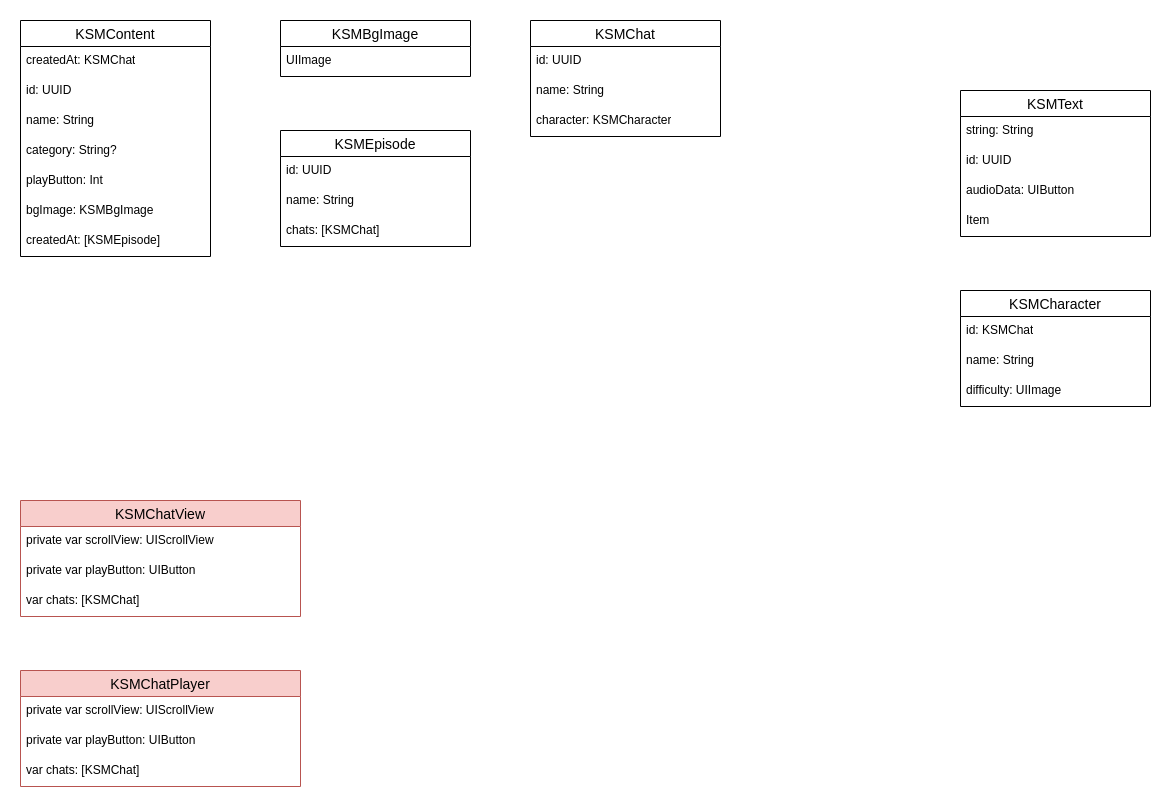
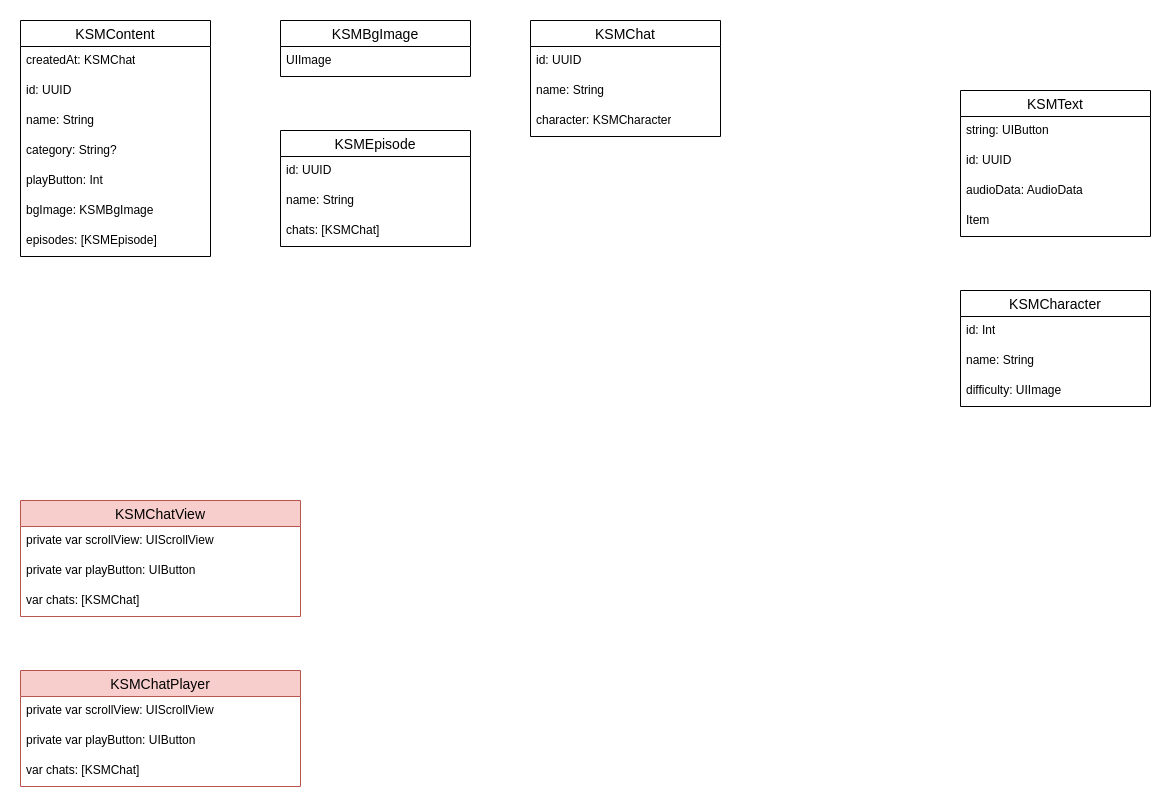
- <mxCell id="13" value="string: String" style="text;strokeColor=none;fillColor=none;spacingLeft=4;spacingRight=4;overflow=hidden;rotatable=0;points=[[0,0.5],[1,0.5]];portConstraint=eastwest;fontSize=12;whiteSpace=wrap;html=1;" vertex="1" parent="12"><mxGeometry y="26" width="190" height="30" as="geometry" /></mxCell>
+ <mxCell id="13" value="string: UIButton" style="text;strokeColor=none;fillColor=none;spacingLeft=4;spacingRight=4;overflow=hidden;rotatable=0;points=[[0,0.5],[1,0.5]];portConstraint=eastwest;fontSize=12;whiteSpace=wrap;html=1;" vertex="1" parent="12"><mxGeometry y="26" width="190" height="30" as="geometry" /></mxCell>
- <mxCell id="15" value="audioData: UIButton" style="text;strokeColor=none;fillColor=none;spacingLeft=4;spacingRight=4;overflow=hidden;rotatable=0;points=[[0,0.5],[1,0.5]];portConstraint=eastwest;fontSize=12;whiteSpace=wrap;html=1;" vertex="1" parent="12"><mxGeometry y="86" width="190" height="30" as="geometry" /></mxCell>
+ <mxCell id="15" value="audioData: AudioData" style="text;strokeColor=none;fillColor=none;spacingLeft=4;spacingRight=4;overflow=hidden;rotatable=0;points=[[0,0.5],[1,0.5]];portConstraint=eastwest;fontSize=12;whiteSpace=wrap;html=1;" vertex="1" parent="12"><mxGeometry y="86" width="190" height="30" as="geometry" /></mxCell>
- <mxCell id="9" value="createdAt: [KSMEpisode]" style="text;strokeColor=none;fillColor=none;spacingLeft=4;spacingRight=4;overflow=hidden;rotatable=0;points=[[0,0.5],[1,0.5]];portConstraint=eastwest;fontSize=12;whiteSpace=wrap;html=1;" vertex="1" parent="2"><mxGeometry y="206" width="190" height="30" as="geometry" /></mxCell>
+ <mxCell id="9" value="episodes: [KSMEpisode]" style="text;strokeColor=none;fillColor=none;spacingLeft=4;spacingRight=4;overflow=hidden;rotatable=0;points=[[0,0.5],[1,0.5]];portConstraint=eastwest;fontSize=12;whiteSpace=wrap;html=1;" vertex="1" parent="2"><mxGeometry y="206" width="190" height="30" as="geometry" /></mxCell>
- <mxCell id="26" value="id: KSMChat" style="text;strokeColor=none;fillColor=none;spacingLeft=4;spacingRight=4;overflow=hidden;rotatable=0;points=[[0,0.5],[1,0.5]];portConstraint=eastwest;fontSize=12;whiteSpace=wrap;html=1;" vertex="1" parent="25"><mxGeometry y="26" width="190" height="30" as="geometry" /></mxCell>
+ <mxCell id="26" value="id: Int" style="text;strokeColor=none;fillColor=none;spacingLeft=4;spacingRight=4;overflow=hidden;rotatable=0;points=[[0,0.5],[1,0.5]];portConstraint=eastwest;fontSize=12;whiteSpace=wrap;html=1;" vertex="1" parent="25"><mxGeometry y="26" width="190" height="30" as="geometry" /></mxCell>
